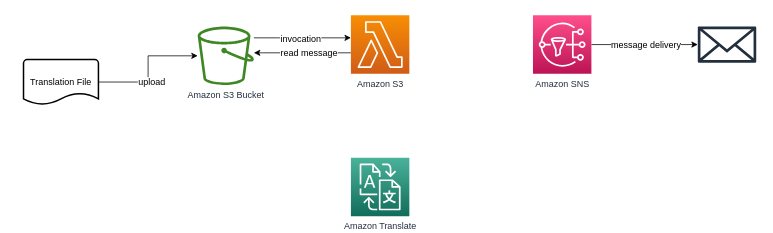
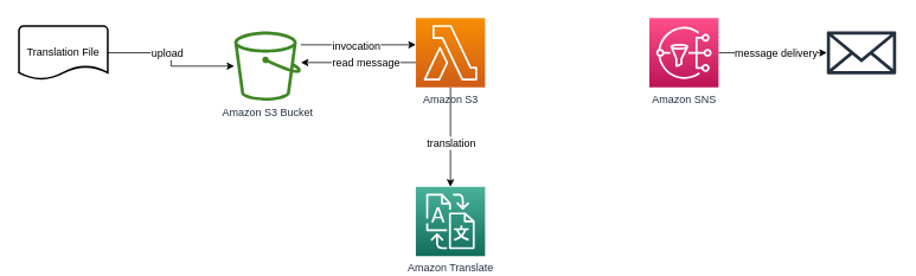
- <mxCell id="16" value="Amazon SNS" style="sketch=0;points=[[0,0,0],[0.25,0,0],[0.5,0,0],[0.75,0,0],[1,0,0],[0,1,0],[0.25,1,0],[0.5,1,0],[0.75,1,0],[1,1,0],[0,0.25,0],[0,0.5,0],[0,0.75,0],[1,0.25,0],[1,0.5,0],[1,0.75,0]];outlineConnect=0;fontColor=#232F3E;gradientColor=#FF4F8B;gradientDirection=north;fillColor=#BC1356;strokeColor=#ffffff;dashed=0;verticalLabelPosition=bottom;verticalAlign=top;align=center;html=1;fontSize=12;fontStyle=0;aspect=fixed;shape=mxgraph.aws4.resourceIcon;resIcon=mxgraph.aws4.sns;" parent="1" vertex="1"><mxGeometry x="710" y="20" width="78" height="78" as="geometry" /></mxCell>
+ <mxCell id="16" value="Amazon SNS" style="sketch=0;points=[[0,0,0],[0.25,0,0],[0.5,0,0],[0.75,0,0],[1,0,0],[0,1,0],[0.25,1,0],[0.5,1,0],[0.75,1,0],[1,1,0],[0,0.25,0],[0,0.5,0],[0,0.75,0],[1,0.25,0],[1,0.5,0],[1,0.75,0]];outlineConnect=0;fontColor=#232F3E;gradientColor=#FF4F8B;gradientDirection=north;fillColor=#BC1356;strokeColor=#ffffff;dashed=0;verticalLabelPosition=bottom;verticalAlign=top;align=center;html=1;fontSize=12;fontStyle=0;aspect=fixed;shape=mxgraph.aws4.resourceIcon;resIcon=mxgraph.aws4.sns;" parent="1" vertex="1"><mxGeometry x="730" y="20" width="78" height="78" as="geometry" /></mxCell>
- <mxCell id="7" value="Translation File" style="strokeWidth=2;html=1;shape=mxgraph.flowchart.document2;whiteSpace=wrap;size=0.25;" parent="1" vertex="1"><mxGeometry x="30" y="79" width="100" height="60" as="geometry" /></mxCell>
+ <mxCell id="7" value="Translation File" style="strokeWidth=2;html=1;shape=mxgraph.flowchart.document2;whiteSpace=wrap;size=0.25;" parent="1" vertex="1"><mxGeometry x="20" y="29" width="100" height="60" as="geometry" /></mxCell>
+ <mxCell id="9" style="edgeStyle=orthogonalEdgeStyle;rounded=0;orthogonalLoop=1;jettySize=auto;html=1;fontSize=12;" parent="1" source="13" target="8" edge="1"><mxGeometry relative="1" as="geometry" /></mxCell>
+ <mxCell id="10" value="translation" style="edgeLabel;html=1;align=center;verticalAlign=middle;resizable=0;points=[];fontSize=12;" parent="9" vertex="1" connectable="0"><mxGeometry x="-0.161" y="1" relative="1" as="geometry"><mxPoint x="-1" y="15" as="offset" /></mxGeometry></mxCell>
